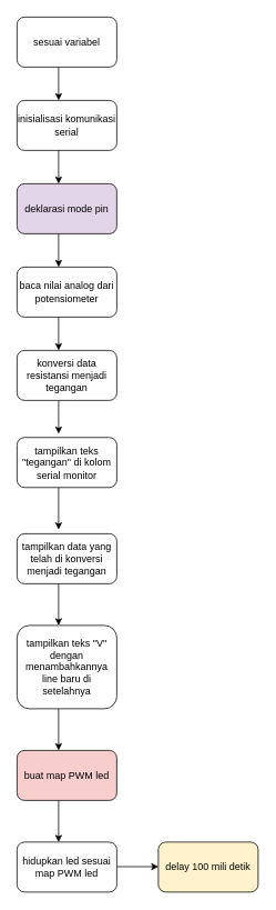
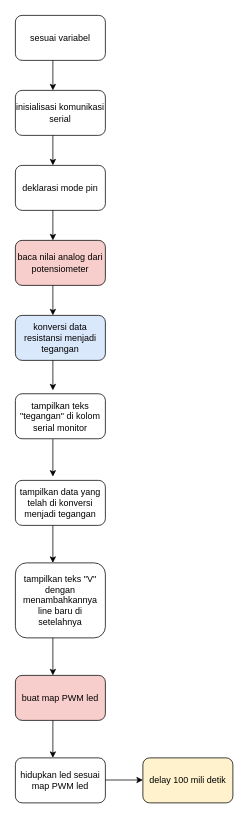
- <mxCell id="6" value="deklarasi mode pin" style="rounded=1;whiteSpace=wrap;html=1;fillColor=#e1d5e7;" vertex="1" parent="1"><mxGeometry x="20" y="220" width="120" height="60" as="geometry" /></mxCell>
+ <mxCell id="6" value="deklarasi mode pin" style="rounded=1;whiteSpace=wrap;html=1;" vertex="1" parent="1"><mxGeometry x="20" y="220" width="120" height="60" as="geometry" /></mxCell>
- <mxCell id="8" value="baca nilai analog dari potensiometer" style="rounded=1;whiteSpace=wrap;html=1;" vertex="1" parent="1"><mxGeometry x="20" y="320" width="120" height="60" as="geometry" /></mxCell>
+ <mxCell id="8" value="baca nilai analog dari potensiometer" style="rounded=1;whiteSpace=wrap;html=1;fillColor=#f8cecc;" vertex="1" parent="1"><mxGeometry x="20" y="320" width="120" height="60" as="geometry" /></mxCell>
- <mxCell id="10" value="konversi data resistansi menjadi tegangan" style="rounded=1;whiteSpace=wrap;html=1;" vertex="1" parent="1"><mxGeometry x="20" y="420" width="120" height="60" as="geometry" /></mxCell>
+ <mxCell id="10" value="konversi data resistansi menjadi tegangan" style="rounded=1;whiteSpace=wrap;html=1;fillColor=#dae8fc;" vertex="1" parent="1"><mxGeometry x="20" y="420" width="120" height="60" as="geometry" /></mxCell>
